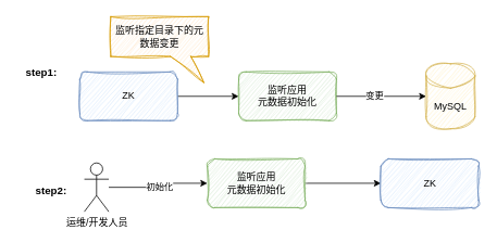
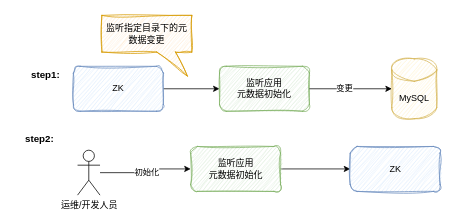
- <mxCell id="15" value="step1:" style="text;html=1;align=center;verticalAlign=middle;whiteSpace=wrap;rounded=0;fontSize=13;fontStyle=1" vertex="1" parent="1"><mxGeometry y="74" width="60" height="30" as="geometry" x="20" /></mxCell>
+ <mxCell id="15" value="step1:" style="text;html=1;align=center;verticalAlign=middle;whiteSpace=wrap;rounded=0;fontSize=13;fontStyle=1" vertex="1" parent="1"><mxGeometry x="30" y="84" width="60" height="30" as="geometry" /></mxCell>
- <mxCell id="16" value="step2:" style="text;html=1;align=center;verticalAlign=middle;whiteSpace=wrap;rounded=0;fontSize=13;fontStyle=1" vertex="1" parent="1"><mxGeometry x="32" y="219" width="60" height="30" as="geometry" /></mxCell>
+ <mxCell id="16" value="step2:" style="text;html=1;align=center;verticalAlign=middle;whiteSpace=wrap;rounded=0;fontSize=13;fontStyle=1" vertex="1" parent="1"><mxGeometry x="22" y="169" width="60" height="30" as="geometry" /></mxCell>
